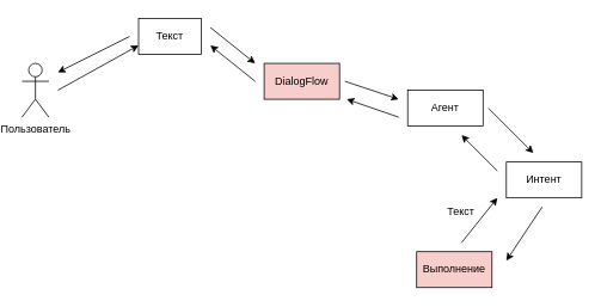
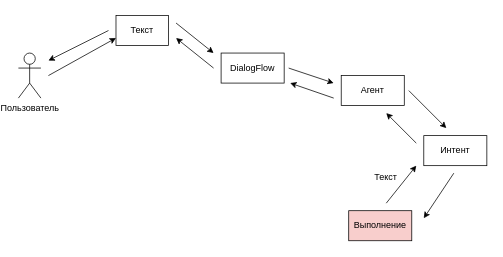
- <mxCell id="5" value="DialogFlow" style="rounded=0;whiteSpace=wrap;html=1;fillColor=#f8cecc;" vertex="1" parent="1"><mxGeometry x="290" y="70" width="84" height="40" as="geometry" /></mxCell>
+ <mxCell id="5" value="DialogFlow" style="rounded=0;whiteSpace=wrap;html=1;" vertex="1" parent="1"><mxGeometry x="290" y="70" width="84" height="40" as="geometry" /></mxCell>
